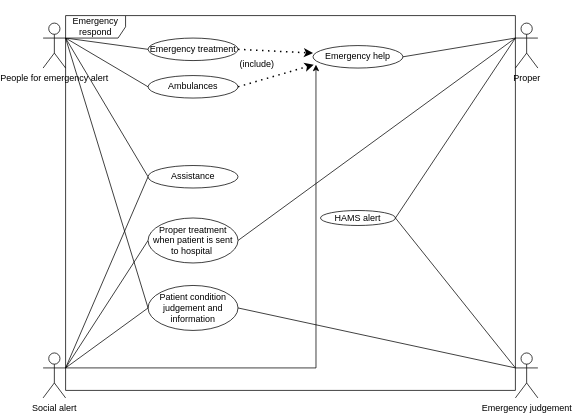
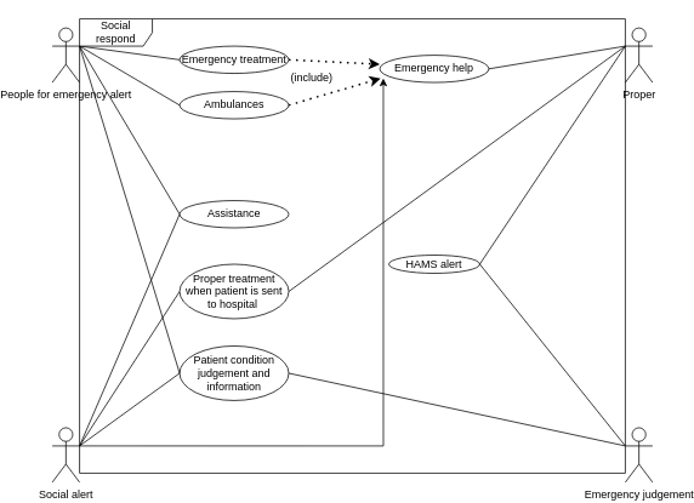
- <mxCell id="28" value="Emergency respond" style="shape=umlFrame;whiteSpace=wrap;html=1;width=80;height=30;" vertex="1" parent="1"><mxGeometry x="50" y="20" width="600" height="500" as="geometry" /></mxCell>
+ <mxCell id="28" value="Social respond" style="shape=umlFrame;whiteSpace=wrap;html=1;width=80;height=30;" vertex="1" parent="1"><mxGeometry x="50" y="20" width="600" height="500" as="geometry" /></mxCell>
